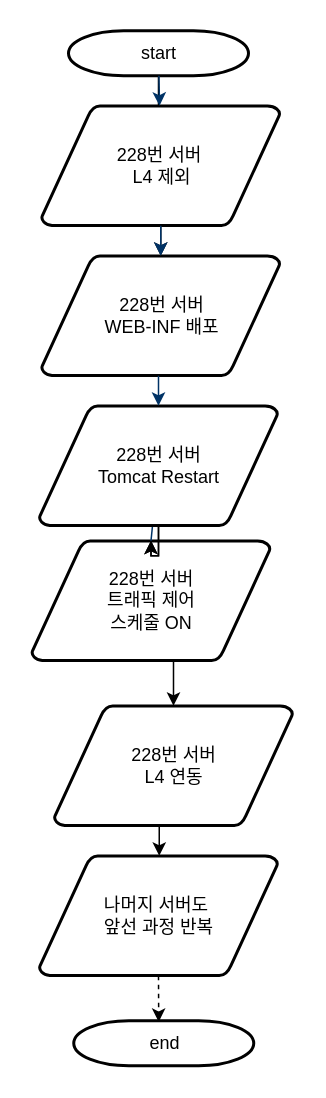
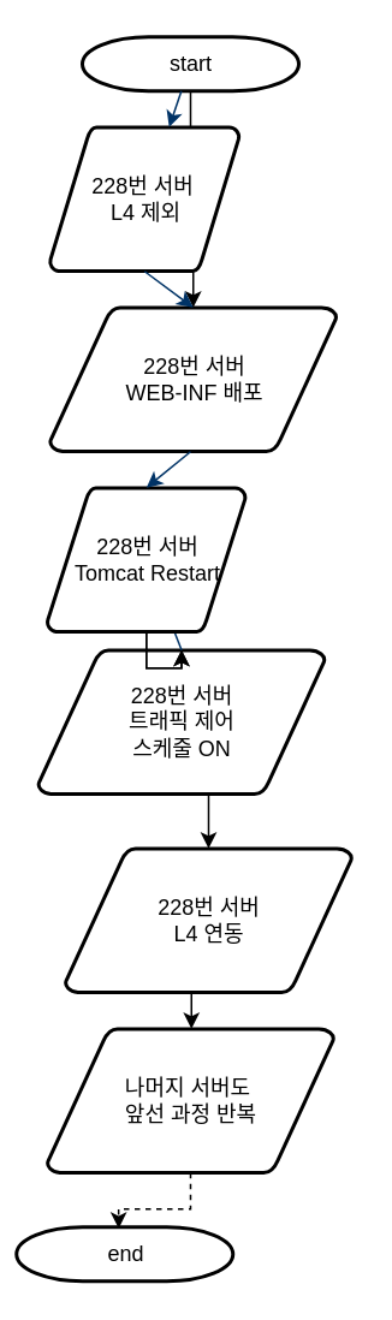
- <mxCell id="4" value="228번 서버&amp;nbsp;&lt;br&gt;L4 제외" style="shape=mxgraph.flowchart.data;strokeWidth=2;gradientColor=none;gradientDirection=north;fontStyle=0;html=1;" vertex="1" parent="1"><mxGeometry x="27" y="70" width="159" height="80" as="geometry" /></mxCell>
+ <mxCell id="4" value="228번 서버&amp;nbsp;&lt;br&gt;L4 제외" style="shape=mxgraph.flowchart.data;strokeWidth=2;gradientColor=none;gradientDirection=north;fontStyle=0;html=1;" vertex="1" parent="1"><mxGeometry x="27" y="70" width="105" height="80" as="geometry" /></mxCell>
- <mxCell id="12" value="228번 서버&lt;br&gt;Tomcat Restart" style="shape=mxgraph.flowchart.data;strokeWidth=2;gradientColor=none;gradientDirection=north;fontStyle=0;html=1;" vertex="1" parent="1"><mxGeometry x="25.5" y="270" width="159" height="80" as="geometry" /></mxCell>
+ <mxCell id="12" value="228번 서버&lt;br&gt;Tomcat Restart" style="shape=mxgraph.flowchart.data;strokeWidth=2;gradientColor=none;gradientDirection=north;fontStyle=0;html=1;" vertex="1" parent="1"><mxGeometry x="25.5" y="270" width="110" height="80" as="geometry" /></mxCell>
- <mxCell id="18" value="end" style="shape=mxgraph.flowchart.terminator;strokeWidth=2;gradientColor=none;gradientDirection=north;fontStyle=0;html=1;" vertex="1" parent="1"><mxGeometry x="48.5" y="680" width="120" height="30" as="geometry" /></mxCell>
+ <mxCell id="18" value="end" style="shape=mxgraph.flowchart.terminator;strokeWidth=2;gradientColor=none;gradientDirection=north;fontStyle=0;html=1;" vertex="1" parent="1"><mxGeometry x="8.5" y="680" width="120" height="30" as="geometry" /></mxCell>
